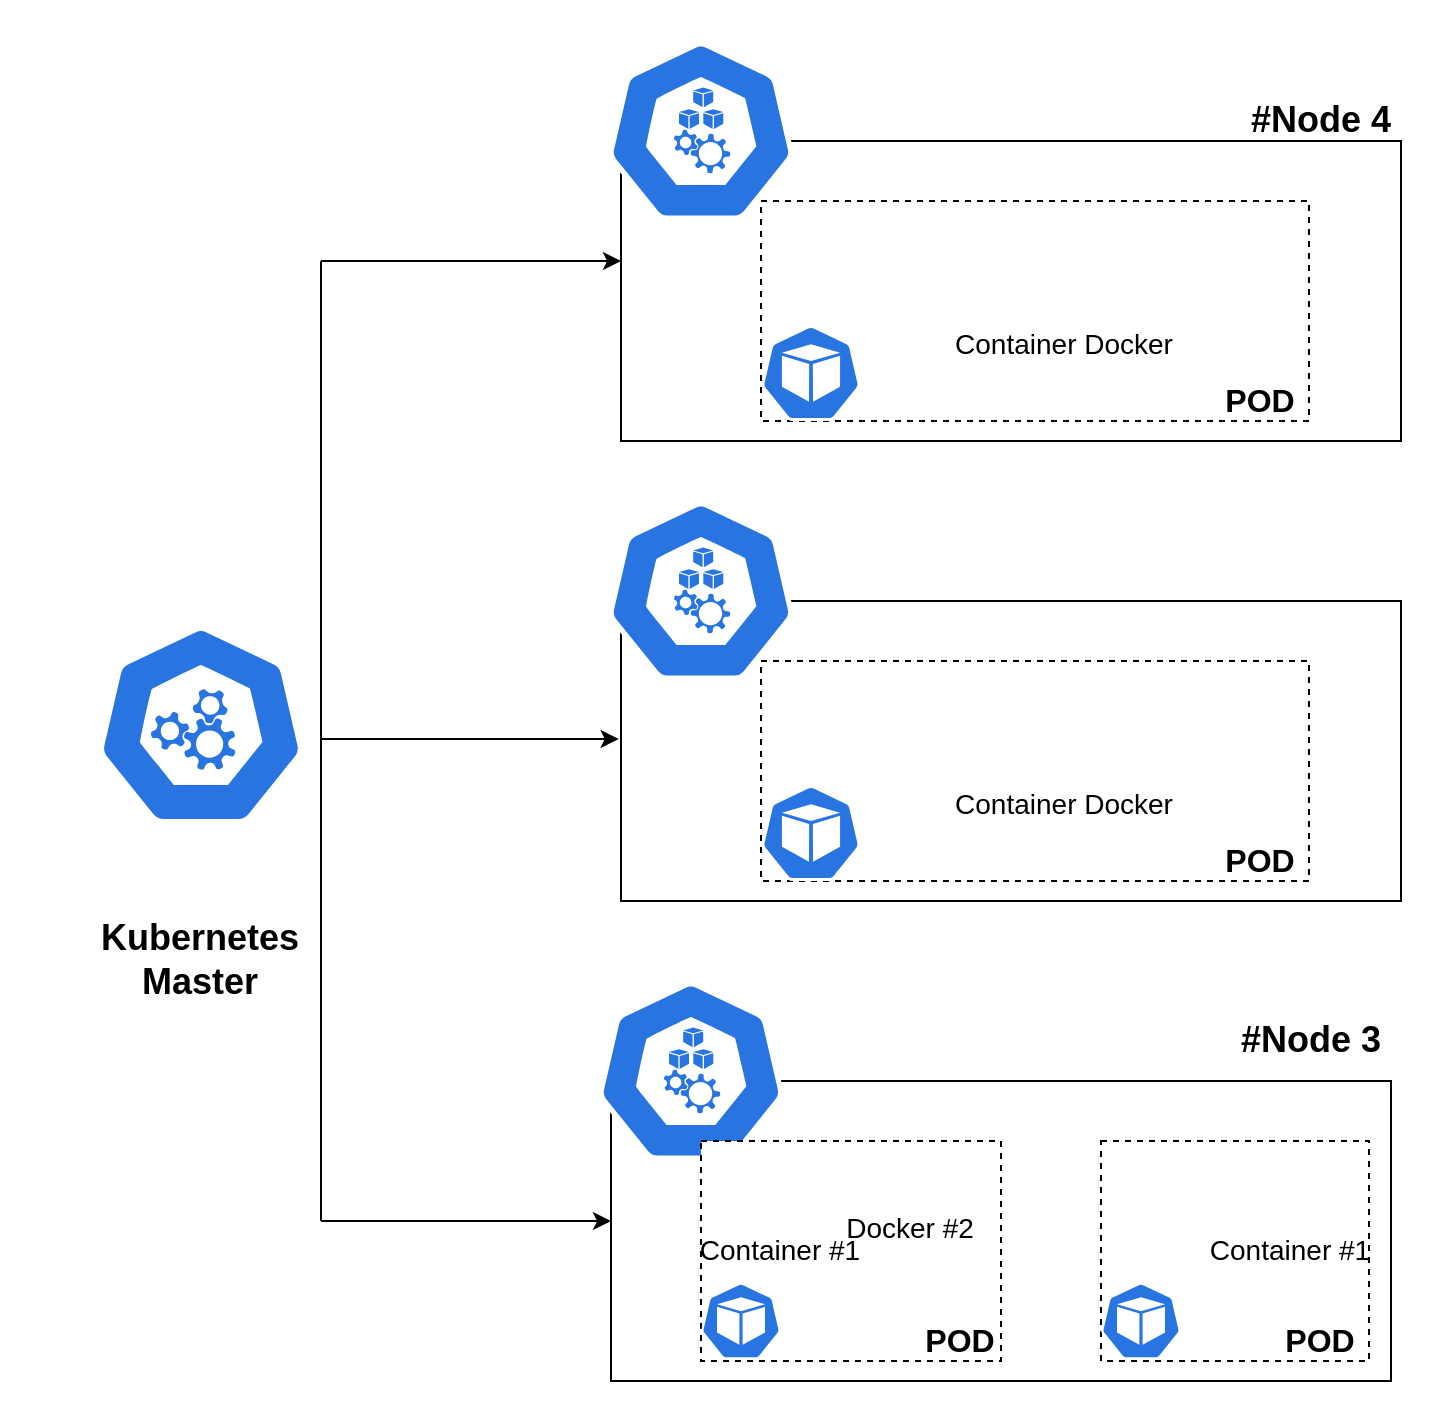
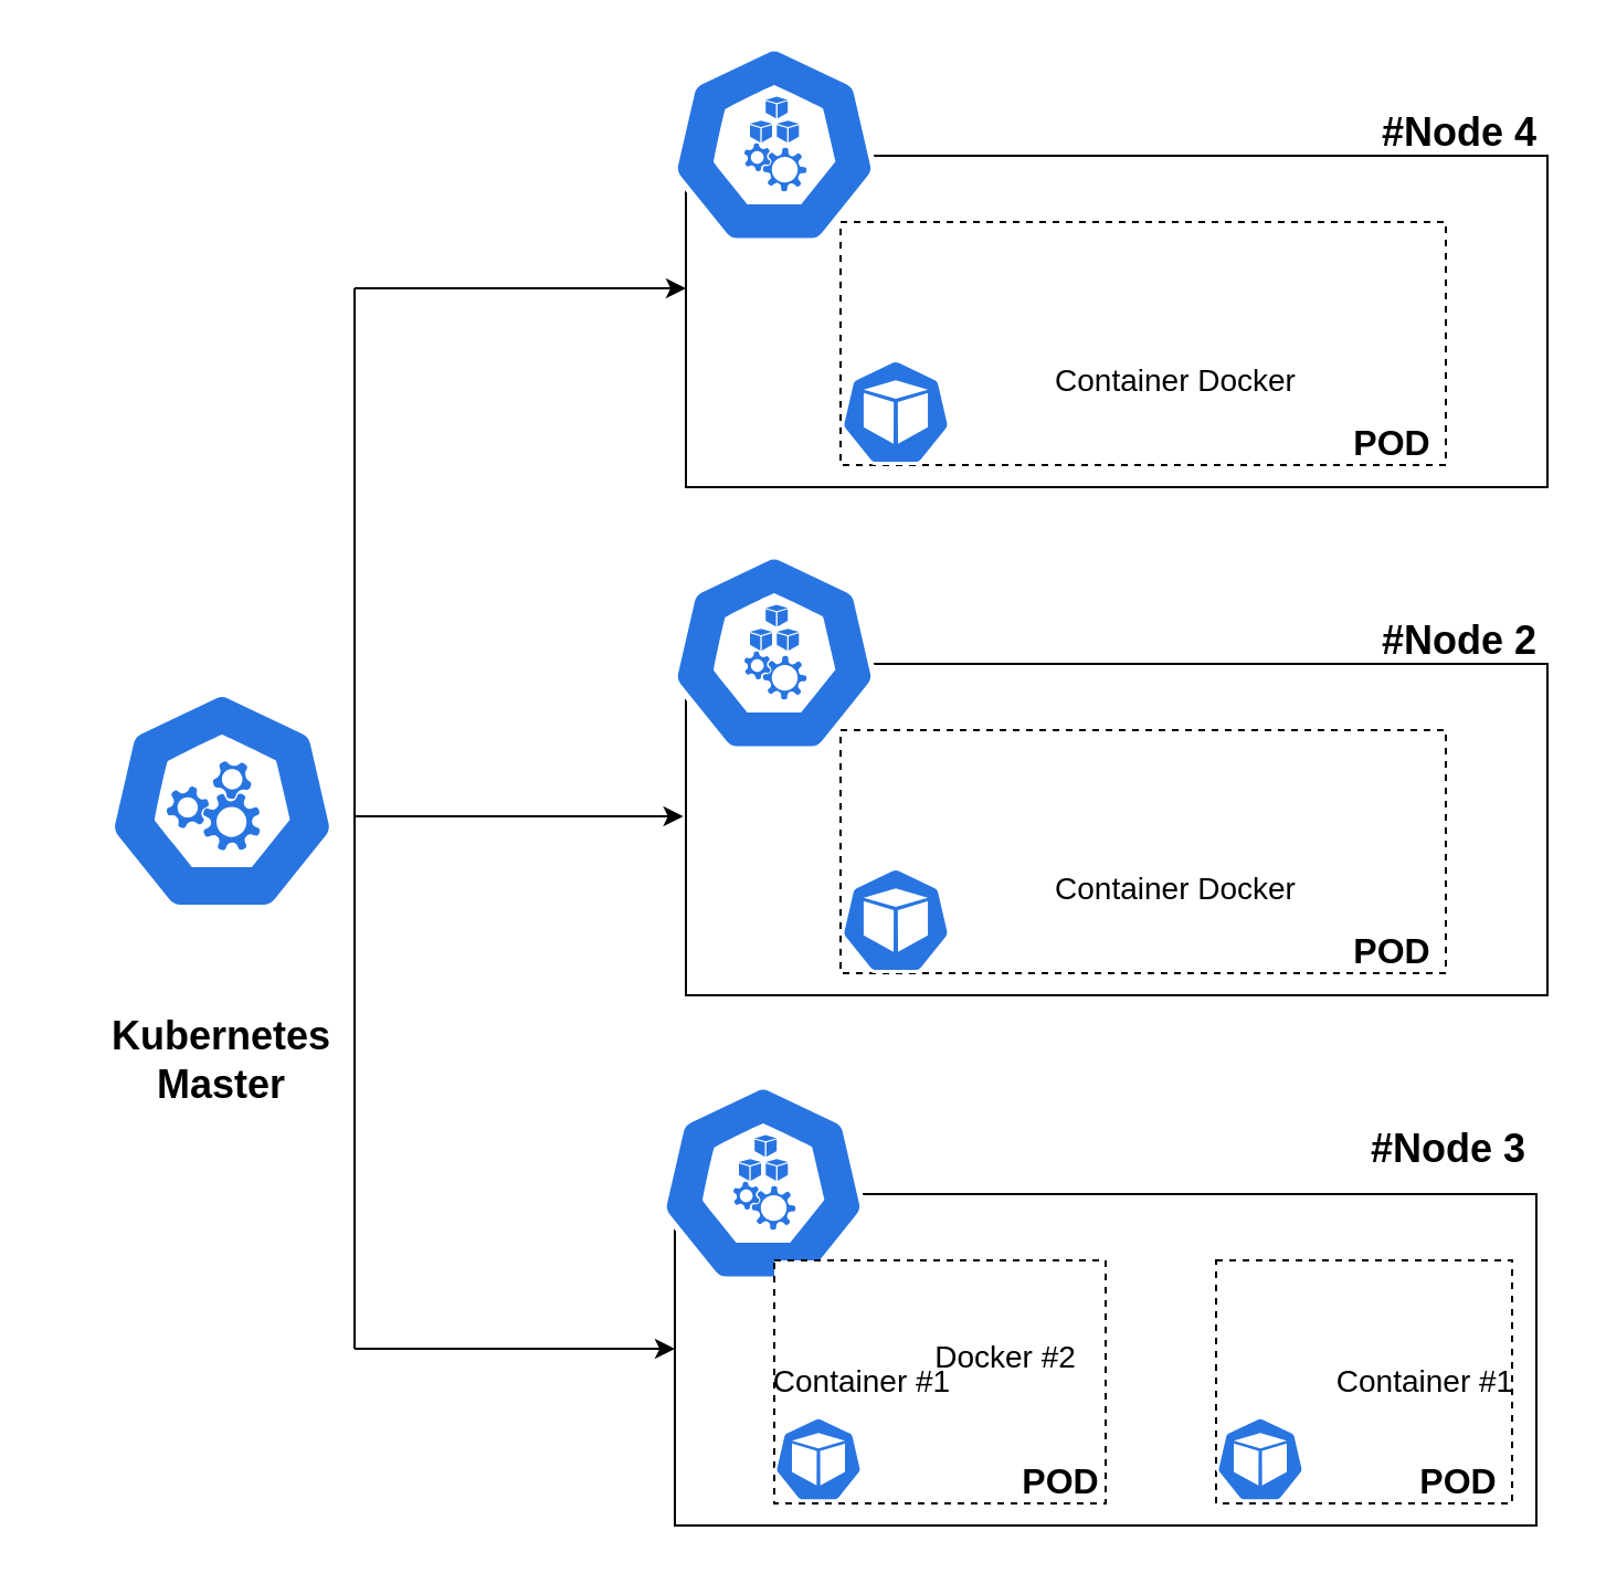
+ <mxCell id="14" value="&lt;font style=&quot;font-size: 18px&quot;&gt;&lt;b&gt;&lt;font style=&quot;font-size: 18px&quot;&gt;#Node 2&lt;br&gt;&lt;/font&gt;&lt;/b&gt;&lt;/font&gt;" style="text;html=1;align=center;verticalAlign=middle;resizable=0;points=[];autosize=1;" vertex="1" parent="1"><mxGeometry x="615" y="280" width="90" height="20" as="geometry" /></mxCell>
